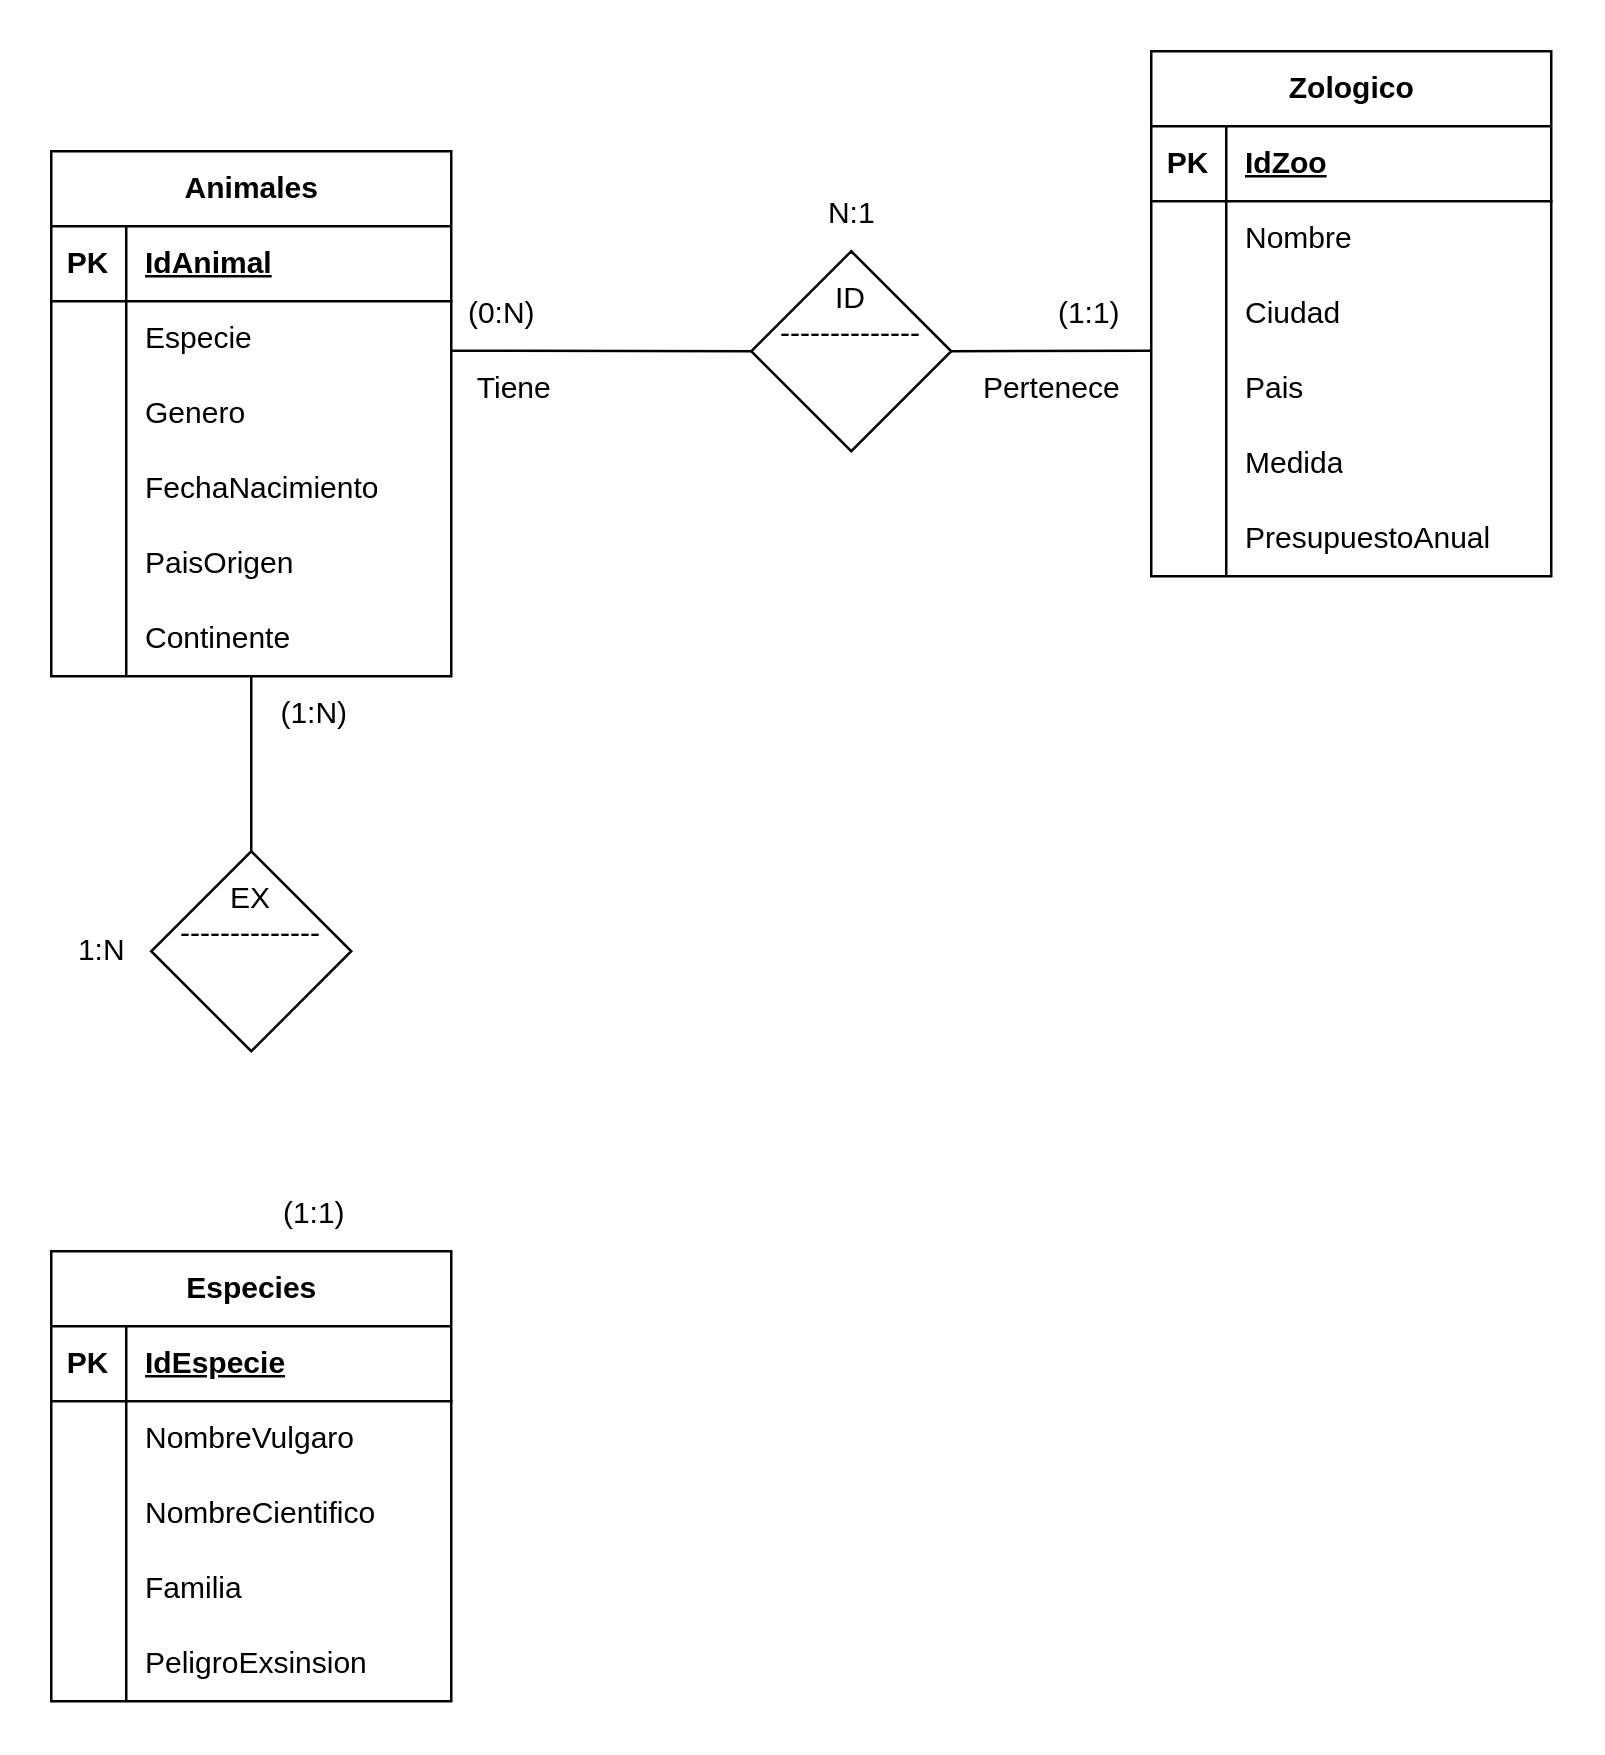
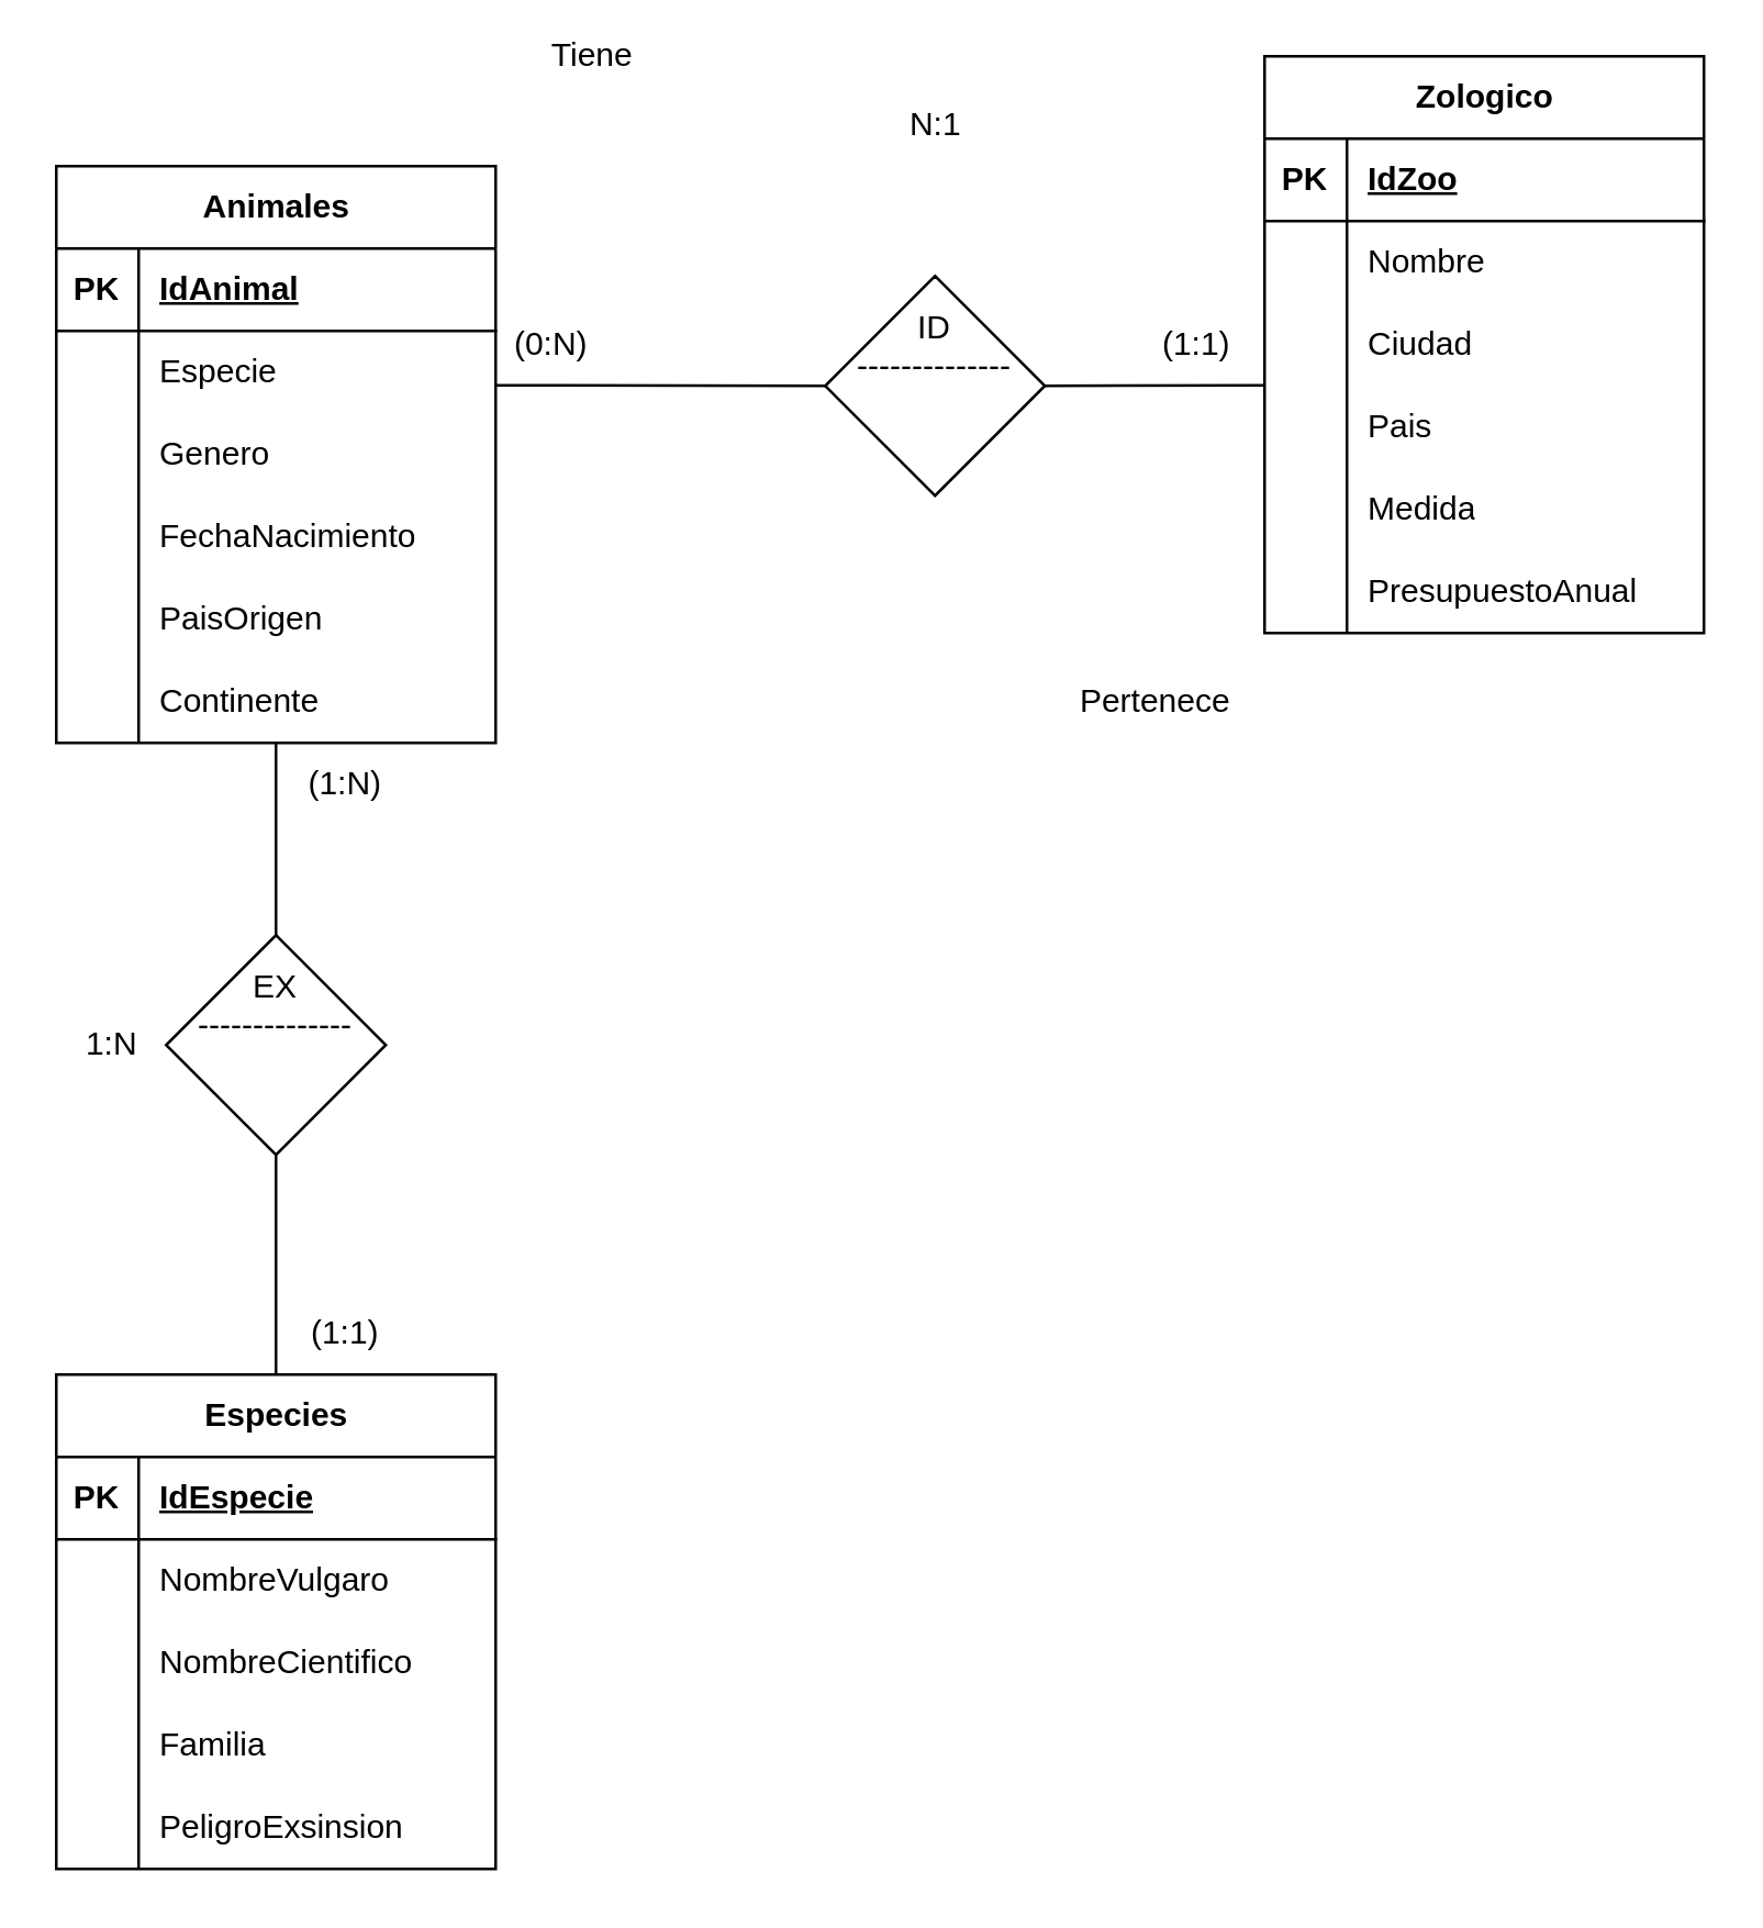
- <mxCell id="64" value="N:1" style="text;html=1;align=center;verticalAlign=middle;resizable=0;points=[];autosize=1;strokeColor=none;fillColor=none;" vertex="1" parent="1"><mxGeometry x="320" y="70" width="40" height="30" as="geometry" /></mxCell>
+ <mxCell id="64" value="N:1" style="text;html=1;align=center;verticalAlign=middle;resizable=0;points=[];autosize=1;strokeColor=none;fillColor=none;" vertex="1" parent="1"><mxGeometry x="320" y="30" width="40" height="30" as="geometry" /></mxCell>
- <mxCell id="61" value="Tiene" style="text;html=1;align=center;verticalAlign=middle;resizable=0;points=[];autosize=1;strokeColor=none;fillColor=none;" vertex="1" parent="1"><mxGeometry x="180" y="140" width="50" height="30" as="geometry" /></mxCell>
+ <mxCell id="61" value="Tiene" style="text;html=1;align=center;verticalAlign=middle;resizable=0;points=[];autosize=1;strokeColor=none;fillColor=none;" vertex="1" parent="1"><mxGeometry x="190" y="5" width="50" height="30" as="geometry" /></mxCell>
- <mxCell id="63" value="Pertenece" style="text;html=1;align=center;verticalAlign=middle;resizable=0;points=[];autosize=1;strokeColor=none;fillColor=none;" vertex="1" parent="1"><mxGeometry x="380" y="140" width="80" height="30" as="geometry" /></mxCell>
+ <mxCell id="63" value="Pertenece" style="text;html=1;align=center;verticalAlign=middle;resizable=0;points=[];autosize=1;strokeColor=none;fillColor=none;" vertex="1" parent="1"><mxGeometry x="380" y="240" width="80" height="30" as="geometry" /></mxCell>
+ <mxCell id="68" value="" style="endArrow=none;html=1;rounded=0;movable=1;resizable=1;rotatable=1;deletable=1;editable=1;locked=0;connectable=1;exitX=0.5;exitY=1;exitDx=0;exitDy=0;entryX=0.5;entryY=0;entryDx=0;entryDy=0;" edge="1" parent="1" source="66" target="2"><mxGeometry width="50" height="50" relative="1" as="geometry"><mxPoint x="80" y="430" as="sourcePoint" /><mxPoint x="80" y="500" as="targetPoint" /></mxGeometry></mxCell>
